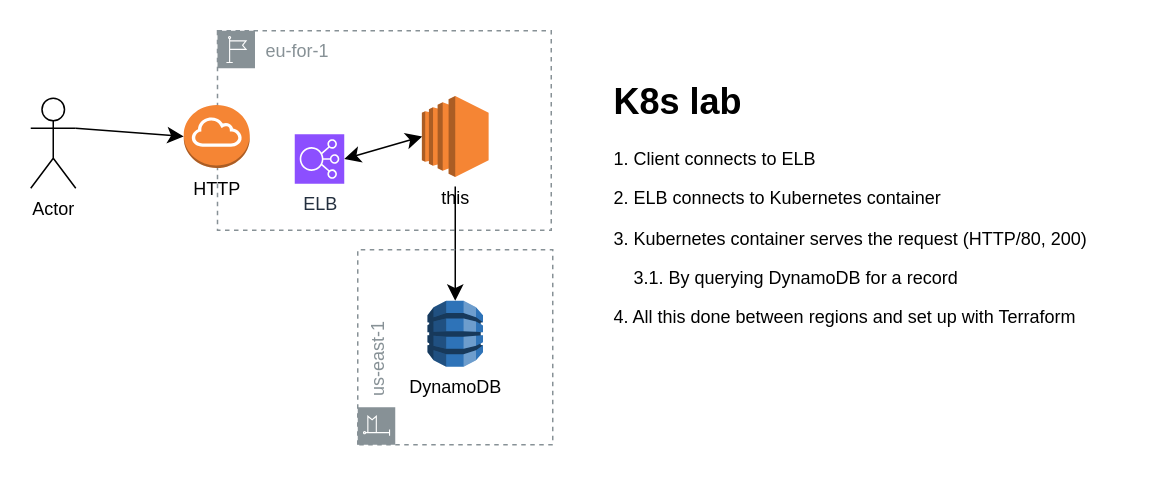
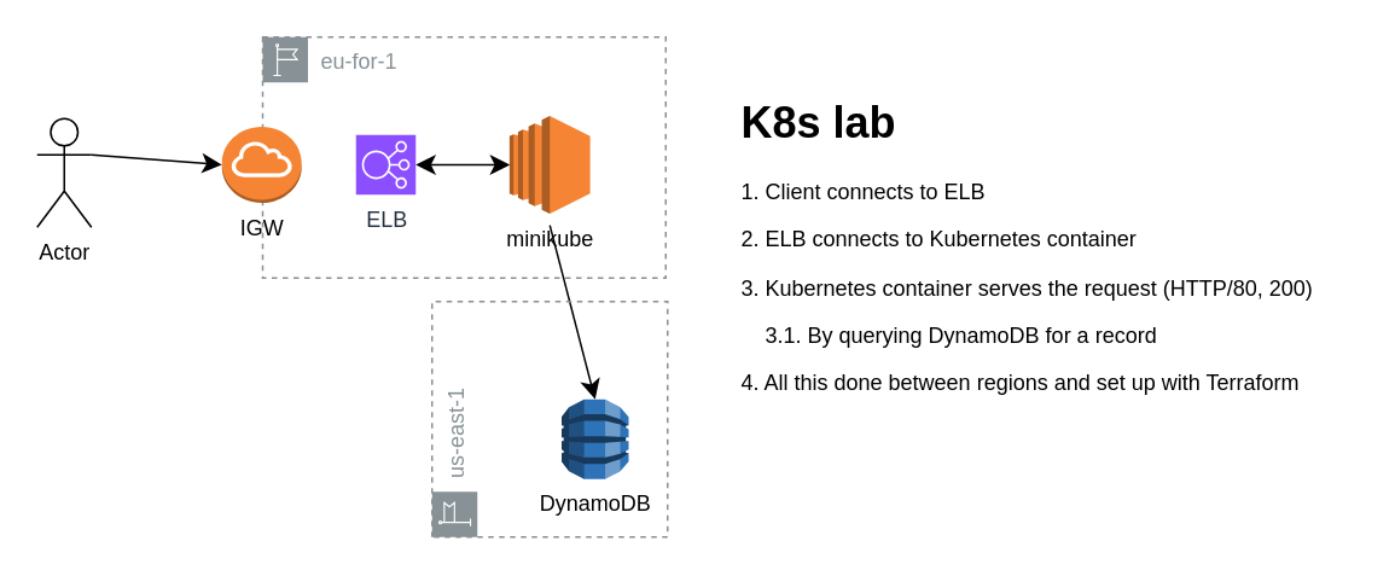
- <mxCell id="5" value="ELB" style="sketch=0;points=[[0,0,0],[0.25,0,0],[0.5,0,0],[0.75,0,0],[1,0,0],[0,1,0],[0.25,1,0],[0.5,1,0],[0.75,1,0],[1,1,0],[0,0.25,0],[0,0.5,0],[0,0.75,0],[1,0.25,0],[1,0.5,0],[1,0.75,0]];outlineConnect=0;fontColor=#232F3E;fillColor=#8C4FFF;strokeColor=#ffffff;dashed=0;verticalLabelPosition=bottom;verticalAlign=top;align=center;html=1;fontSize=12;fontStyle=0;aspect=fixed;shape=mxgraph.aws4.resourceIcon;resIcon=mxgraph.aws4.elastic_load_balancing;" parent="1" vertex="1"><mxGeometry x="196" y="89" width="33" height="33" as="geometry" /></mxCell>
+ <mxCell id="5" value="ELB" style="sketch=0;points=[[0,0,0],[0.25,0,0],[0.5,0,0],[0.75,0,0],[1,0,0],[0,1,0],[0.25,1,0],[0.5,1,0],[0.75,1,0],[1,1,0],[0,0.25,0],[0,0.5,0],[0,0.75,0],[1,0.25,0],[1,0.5,0],[1,0.75,0]];outlineConnect=0;fontColor=#232F3E;fillColor=#8C4FFF;strokeColor=#ffffff;dashed=0;verticalLabelPosition=bottom;verticalAlign=top;align=center;html=1;fontSize=12;fontStyle=0;aspect=fixed;shape=mxgraph.aws4.resourceIcon;resIcon=mxgraph.aws4.elastic_load_balancing;" parent="1" vertex="1"><mxGeometry x="196" y="74" width="33" height="33" as="geometry" /></mxCell>
- <mxCell id="12" value="HTTP" style="outlineConnect=0;dashed=0;verticalLabelPosition=bottom;verticalAlign=top;align=center;html=1;shape=mxgraph.aws3.internet_gateway;fillColor=#F58534;gradientColor=none;" parent="1" vertex="1"><mxGeometry x="122" y="69.5" width="44" height="42" as="geometry" /></mxCell>
+ <mxCell id="12" value="IGW" style="outlineConnect=0;dashed=0;verticalLabelPosition=bottom;verticalAlign=top;align=center;html=1;shape=mxgraph.aws3.internet_gateway;fillColor=#F58534;gradientColor=none;" parent="1" vertex="1"><mxGeometry x="122" y="69.5" width="44" height="42" as="geometry" /></mxCell>
- <mxCell id="11" value="this" style="outlineConnect=0;dashed=0;verticalLabelPosition=bottom;verticalAlign=top;align=center;html=1;shape=mxgraph.aws3.ec2;fillColor=#F58534;gradientColor=none;" parent="1" vertex="1"><mxGeometry x="280.75" y="63.5" width="44.5" height="54" as="geometry" /></mxCell>
+ <mxCell id="11" value="minikube" style="outlineConnect=0;dashed=0;verticalLabelPosition=bottom;verticalAlign=top;align=center;html=1;shape=mxgraph.aws3.ec2;fillColor=#F58534;gradientColor=none;" parent="1" vertex="1"><mxGeometry x="280.75" y="63.5" width="44.5" height="54" as="geometry" /></mxCell>
- <mxCell id="8" value="DynamoDB" style="outlineConnect=0;dashed=0;verticalLabelPosition=bottom;verticalAlign=top;align=center;html=1;shape=mxgraph.aws3.dynamo_db;fillColor=#2E73B8;gradientColor=none;" parent="1" vertex="1"><mxGeometry x="284.5" y="200" width="37" height="44" as="geometry" /></mxCell>
+ <mxCell id="8" value="DynamoDB" style="outlineConnect=0;dashed=0;verticalLabelPosition=bottom;verticalAlign=top;align=center;html=1;shape=mxgraph.aws3.dynamo_db;fillColor=#2E73B8;gradientColor=none;" parent="1" vertex="1"><mxGeometry x="309.5" y="220" width="37" height="44" as="geometry" /></mxCell>
